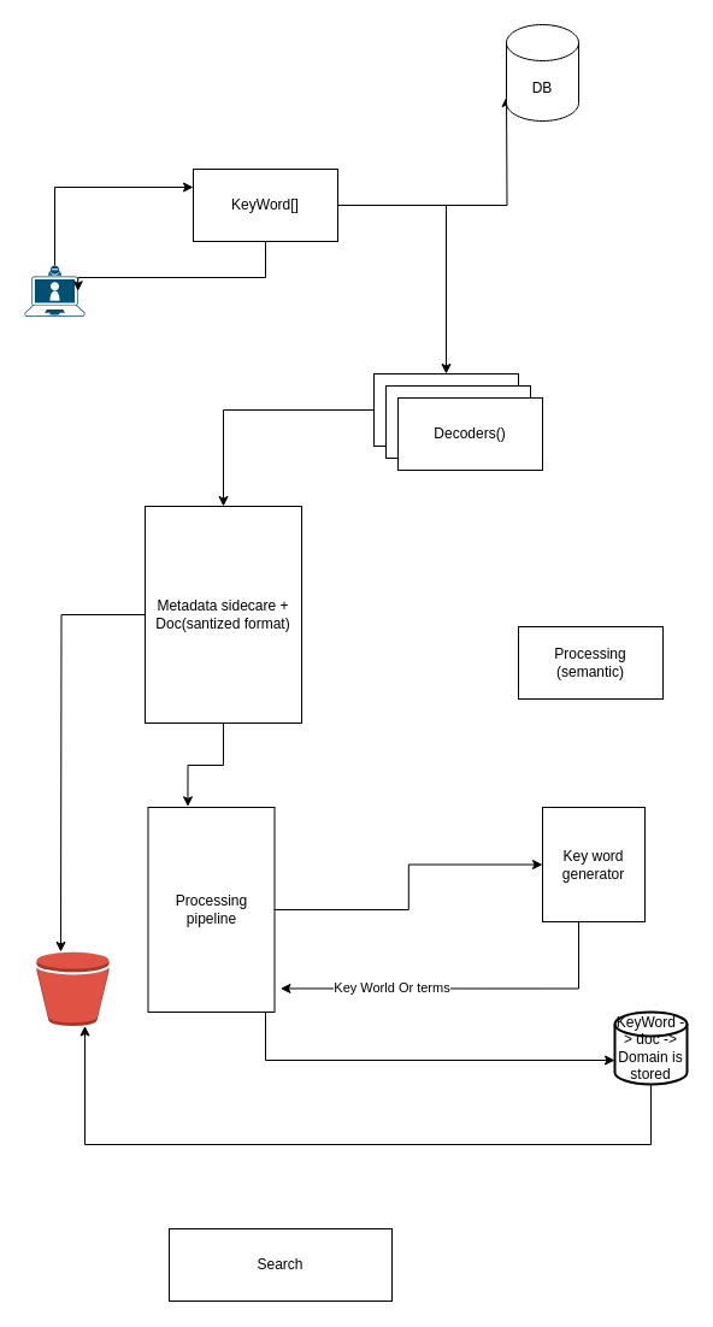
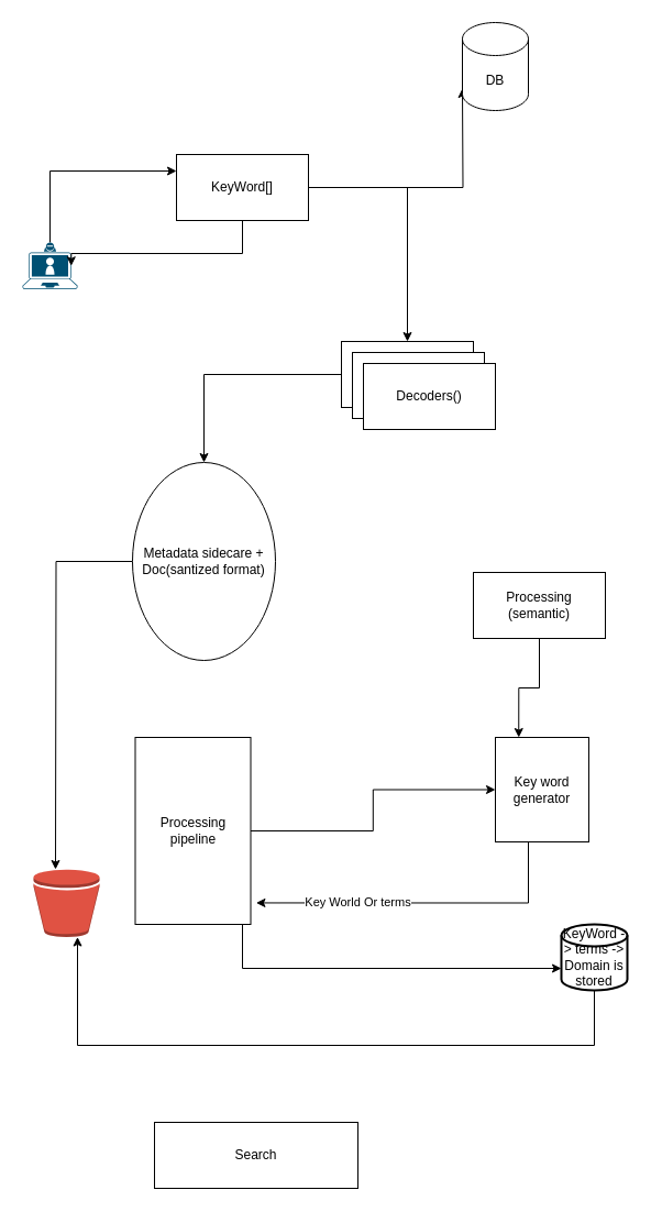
- <mxCell id="14" value="Metadata sidecare + Doc(santized format)" style="rounded=0;whiteSpace=wrap;html=1;" vertex="1" parent="1"><mxGeometry x="120" y="420" width="130" height="180" as="geometry" /></mxCell>
+ <mxCell id="14" value="Metadata sidecare + Doc(santized format)" style="ellipse;whiteSpace=wrap;html=1;" vertex="1" parent="1"><mxGeometry x="120" y="420" width="130" height="180" as="geometry" /></mxCell>
+ <mxCell id="22" style="edgeStyle=orthogonalEdgeStyle;rounded=0;orthogonalLoop=1;jettySize=auto;html=1;entryX=0.25;entryY=0;entryDx=0;entryDy=0;" edge="1" parent="1" source="23" target="21"><mxGeometry relative="1" as="geometry" /></mxCell>
- <mxCell id="12" style="edgeStyle=orthogonalEdgeStyle;rounded=0;orthogonalLoop=1;jettySize=auto;html=1;entryX=0.314;entryY=-0.004;entryDx=0;entryDy=0;entryPerimeter=0;" edge="1" parent="1" source="14" target="18"><mxGeometry relative="1" as="geometry"><mxPoint x="320" y="680" as="targetPoint" /></mxGeometry></mxCell>
- <mxCell id="25" value="KeyWord -&amp;gt; doc -&amp;gt; Domain is stored" style="strokeWidth=2;html=1;shape=mxgraph.flowchart.database;whiteSpace=wrap;" vertex="1" parent="1"><mxGeometry x="510" y="840" width="60" height="60" as="geometry" /></mxCell>
+ <mxCell id="25" value="KeyWord -&amp;gt; terms -&amp;gt; Domain is stored" style="strokeWidth=2;html=1;shape=mxgraph.flowchart.database;whiteSpace=wrap;" vertex="1" parent="1"><mxGeometry x="510" y="840" width="60" height="60" as="geometry" /></mxCell>
